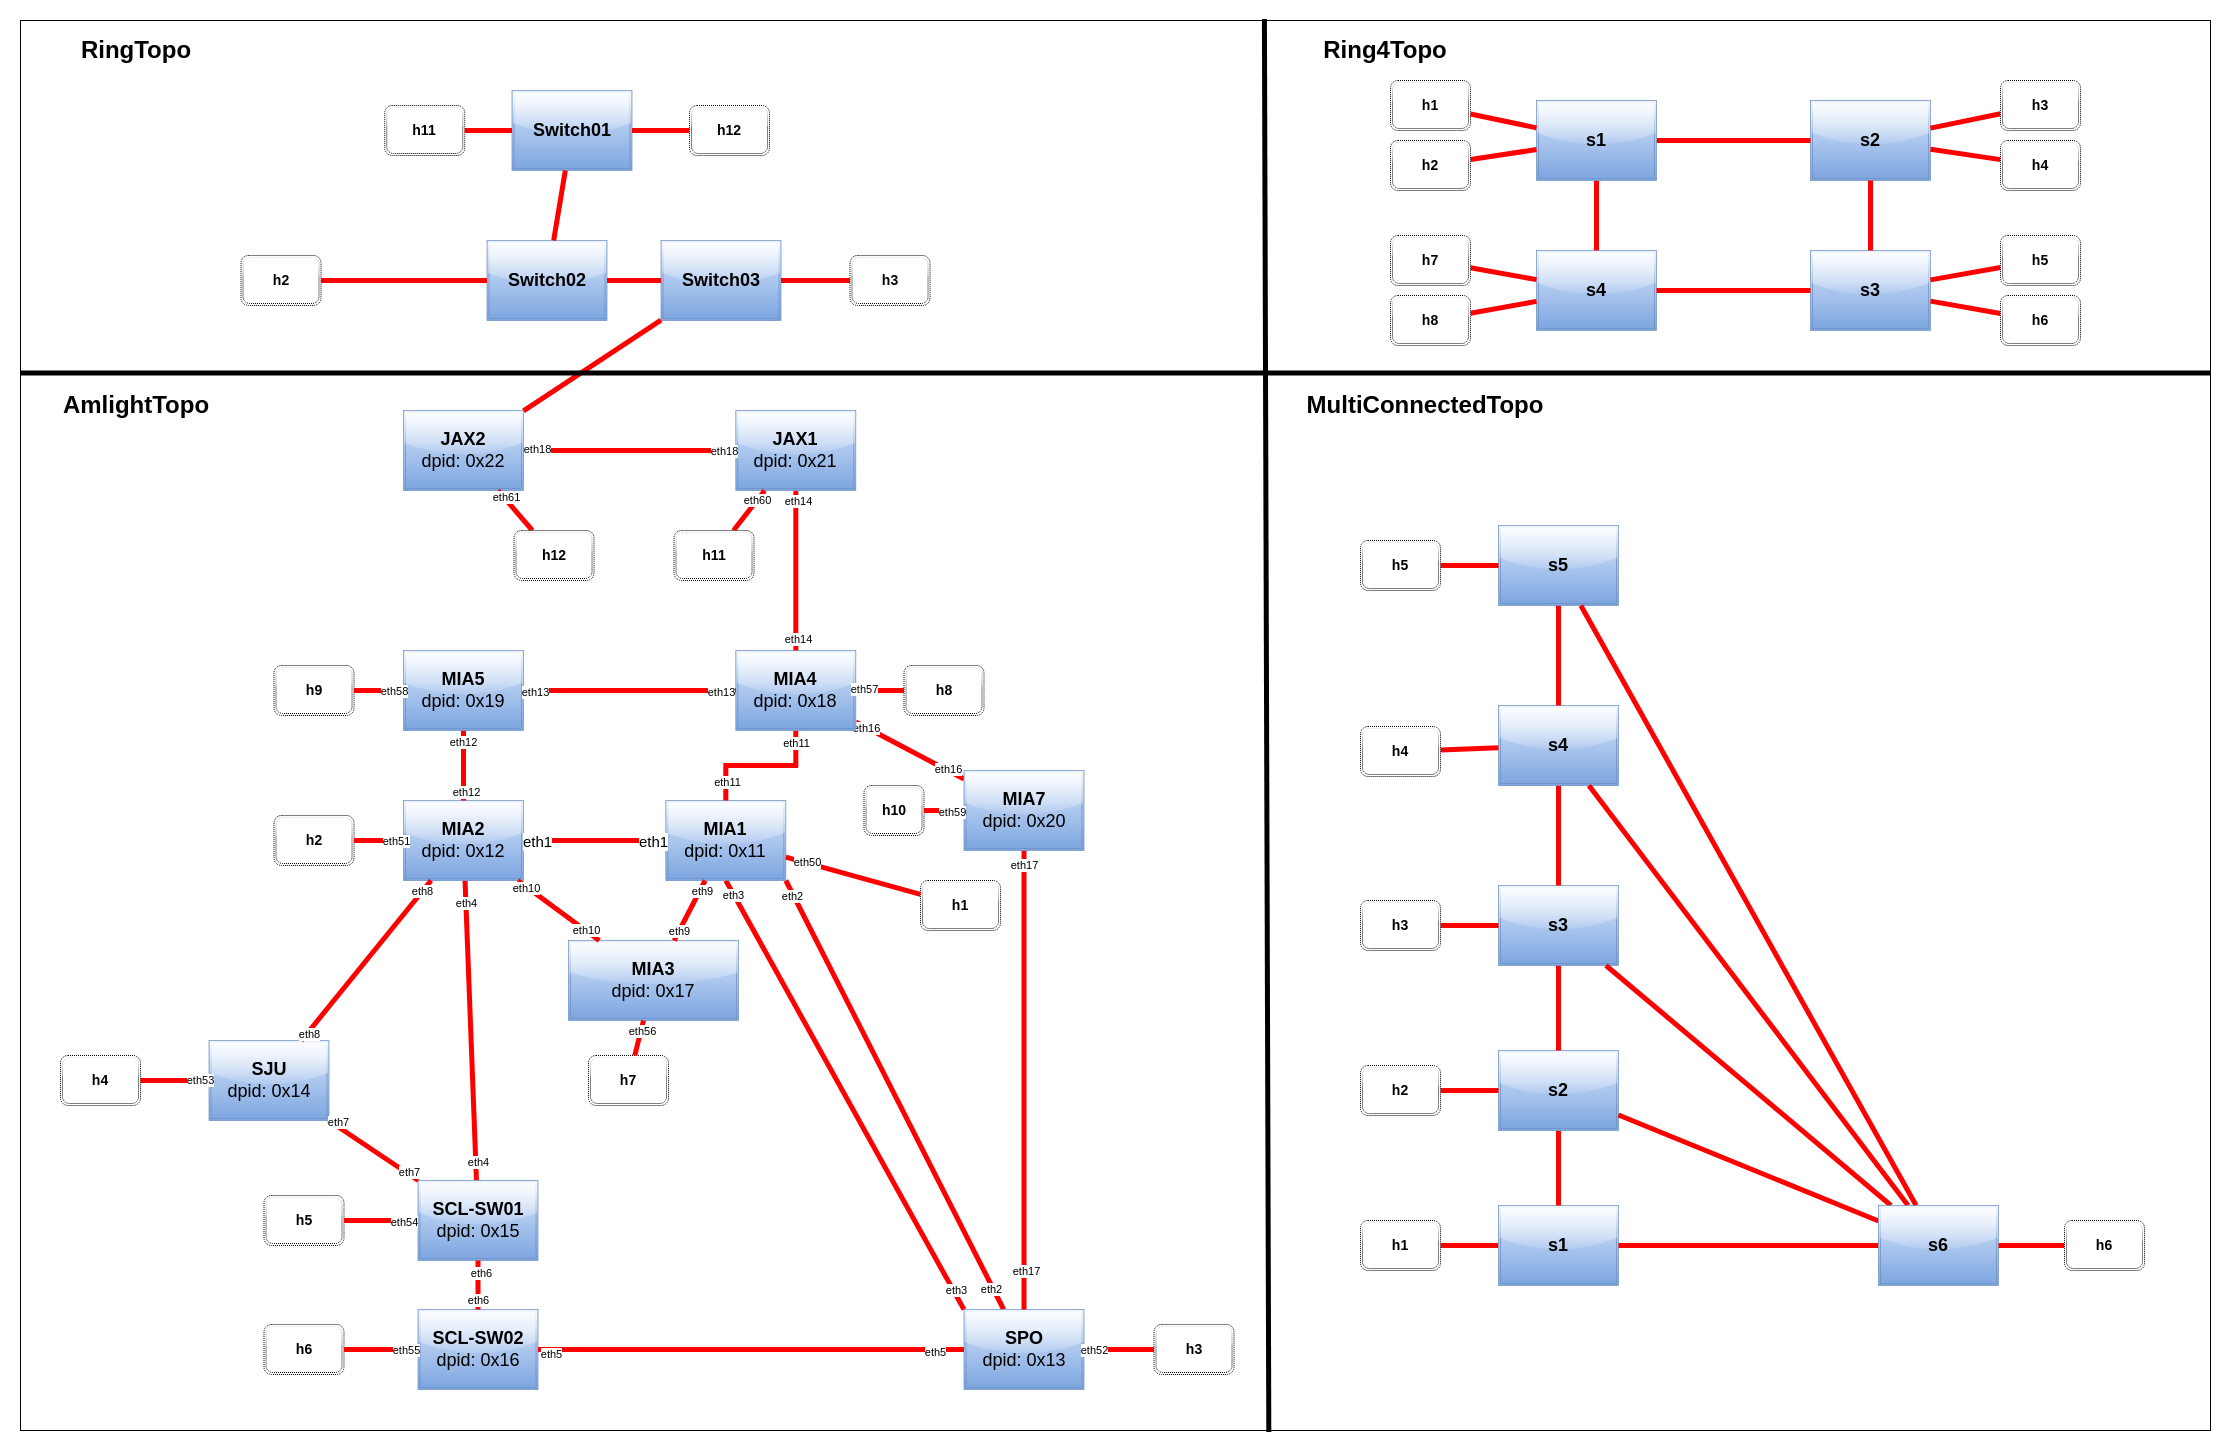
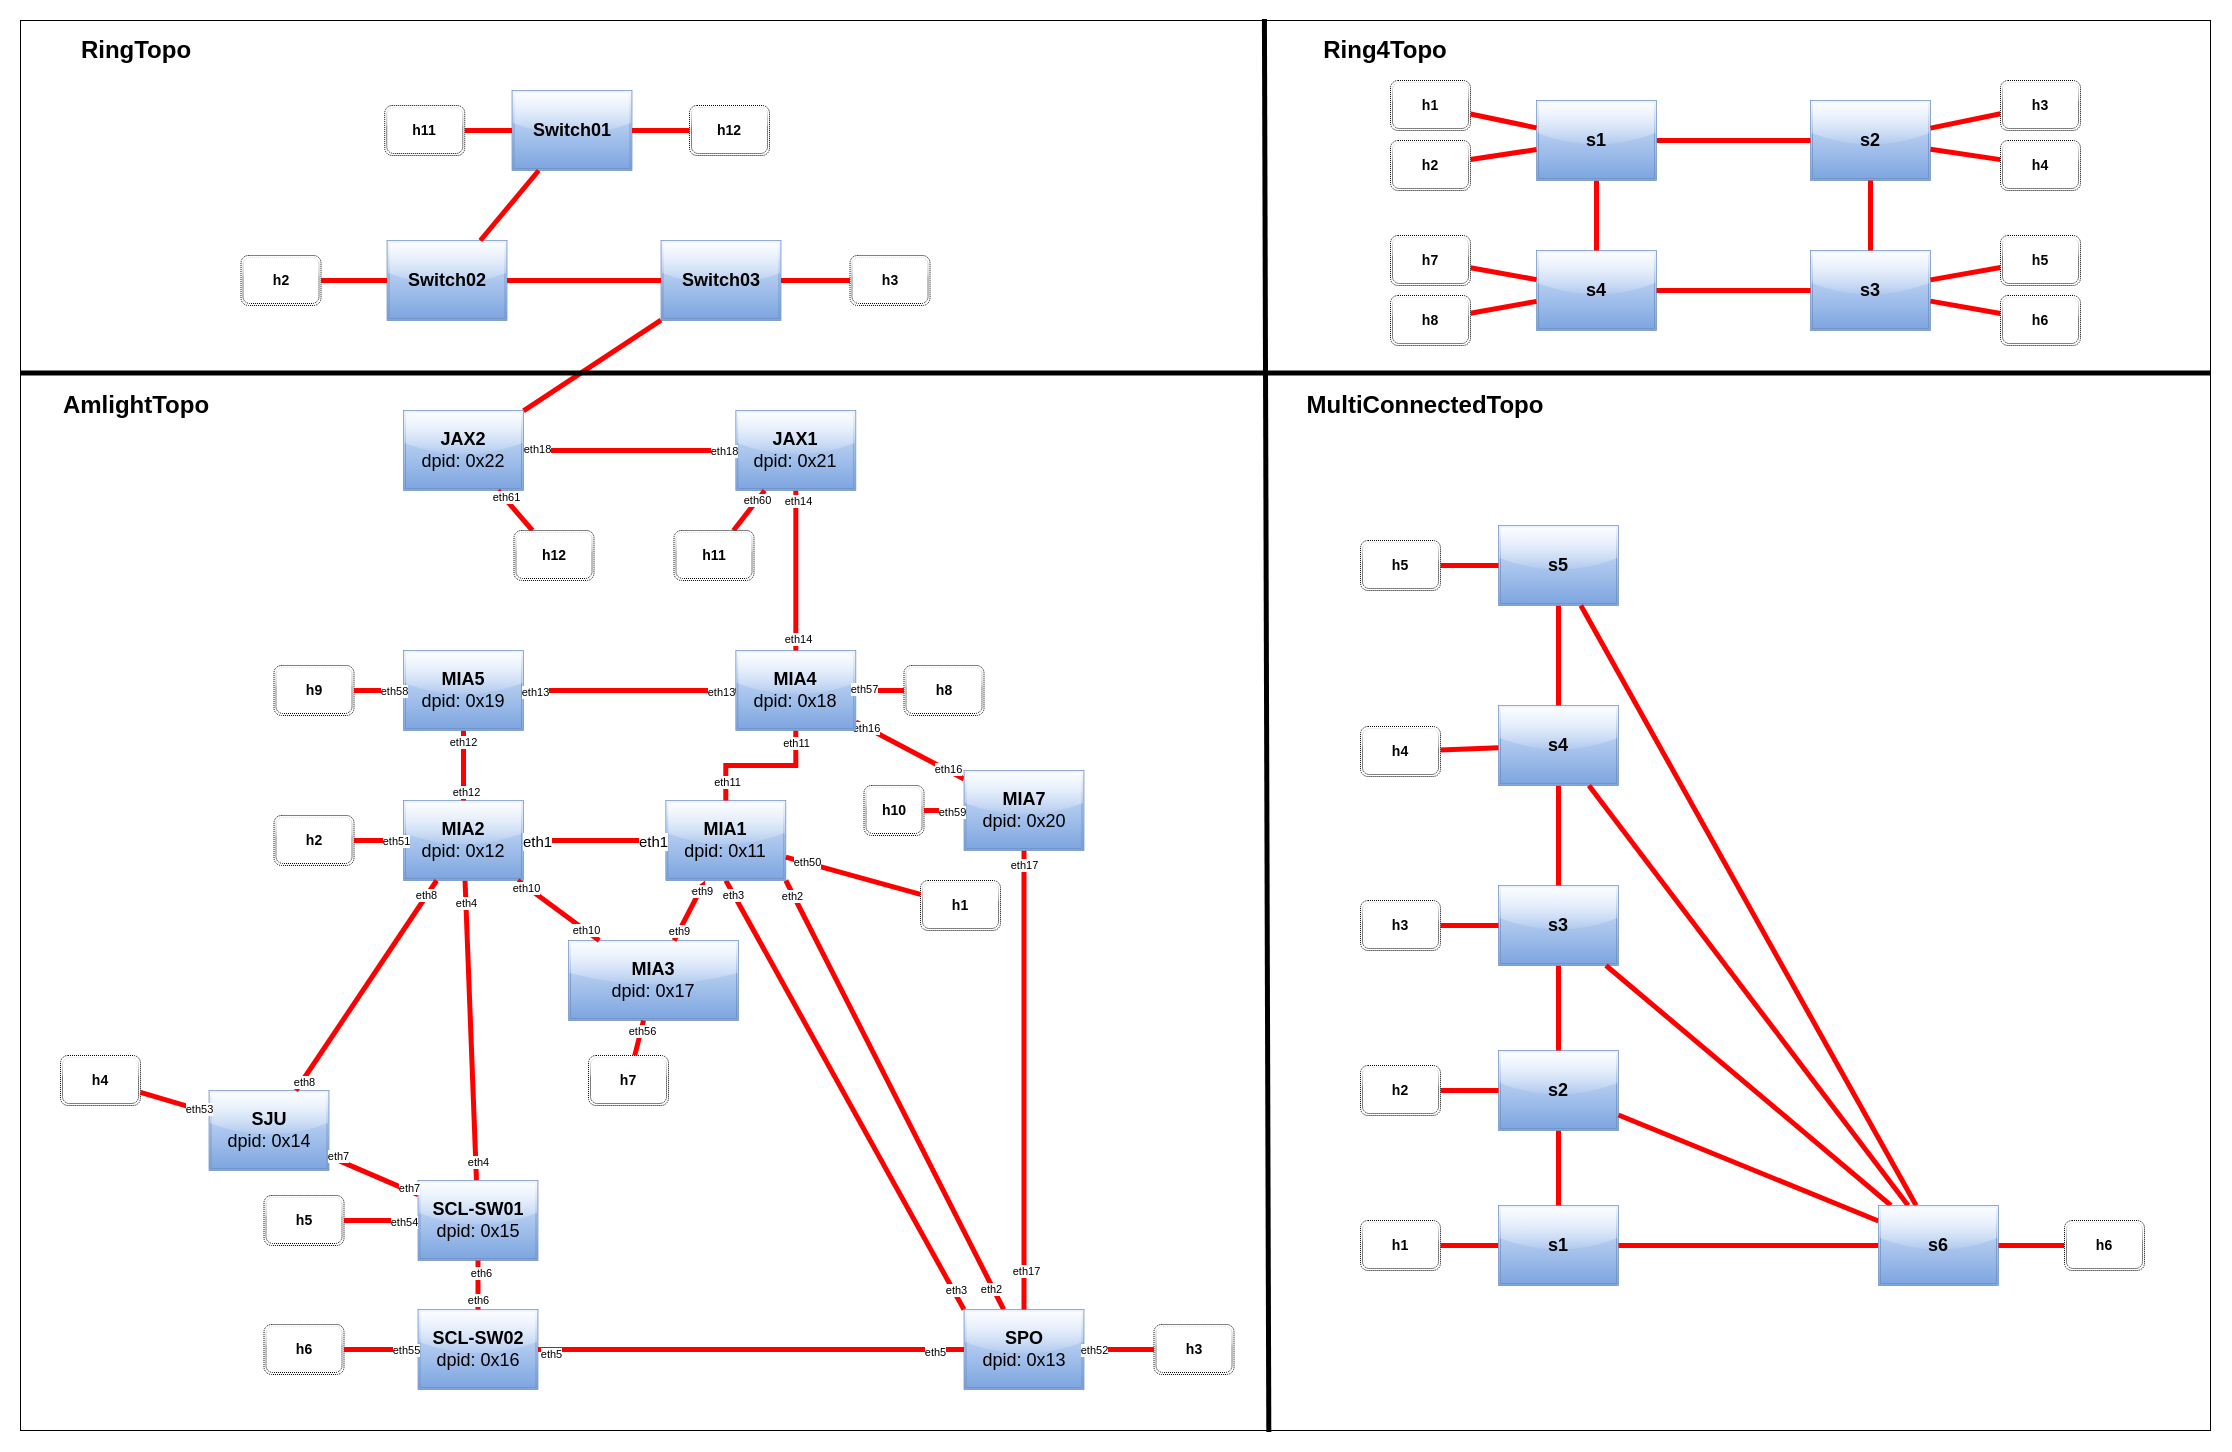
- <mxCell id="3" value="&lt;b&gt;&lt;font style=&quot;font-size: 18px&quot;&gt;Switch02&lt;/font&gt;&lt;/b&gt;" style="shape=ext;double=1;whiteSpace=wrap;html=1;aspect=fixed;rounded=0;shadow=0;glass=1;comic=0;fontSize=12;strokeWidth=0.7;fillColor=#dae8fc;labelBackgroundColor=none;spacingTop=0.02;spacingLeft=0.02;spacingBottom=0.02;spacingRight=0.02;strokeColor=#6c8ebf;gradientColor=#7ea6e0;" vertex="1" parent="1"><mxGeometry x="486.5" y="240" width="120" height="80" as="geometry" /></mxCell>
+ <mxCell id="3" value="&lt;b&gt;&lt;font style=&quot;font-size: 18px&quot;&gt;Switch02&lt;/font&gt;&lt;/b&gt;" style="shape=ext;double=1;whiteSpace=wrap;html=1;aspect=fixed;rounded=0;shadow=0;glass=1;comic=0;fontSize=12;strokeWidth=0.7;fillColor=#dae8fc;labelBackgroundColor=none;spacingTop=0.02;spacingLeft=0.02;spacingBottom=0.02;spacingRight=0.02;strokeColor=#6c8ebf;gradientColor=#7ea6e0;" vertex="1" parent="1"><mxGeometry x="386.5" y="240" width="120" height="80" as="geometry" /></mxCell>
- <mxCell id="59" style="edgeStyle=none;rounded=0;orthogonalLoop=1;jettySize=auto;html=1;endArrow=none;endFill=0;strokeColor=#FF0000;strokeWidth=5;" edge="1" parent="1" source="55" target="27"><mxGeometry relative="1" as="geometry"><mxPoint x="597.857" y="840" as="sourcePoint" /><mxPoint x="533.143" y="900" as="targetPoint" /></mxGeometry></mxCell>
+ <mxCell id="59" style="edgeStyle=none;rounded=0;orthogonalLoop=1;jettySize=auto;html=1;endArrow=open;endFill=0;strokeColor=#FF0000;strokeWidth=5;" edge="1" parent="1" source="55" target="27"><mxGeometry relative="1" as="geometry"><mxPoint x="597.857" y="840" as="sourcePoint" /><mxPoint x="533.143" y="900" as="targetPoint" /></mxGeometry></mxCell>
- <mxCell id="48" value="&lt;span style=&quot;font-size: 18px&quot;&gt;&lt;b&gt;SJU&lt;br&gt;&lt;/b&gt;&lt;/span&gt;&lt;span style=&quot;font-size: 18px&quot;&gt;dpid: 0x14&lt;/span&gt;&lt;span style=&quot;font-size: 18px&quot;&gt;&lt;b&gt;&lt;br&gt;&lt;/b&gt;&lt;/span&gt;" style="shape=ext;double=1;whiteSpace=wrap;html=1;aspect=fixed;rounded=0;shadow=0;glass=1;comic=0;fontSize=12;strokeWidth=0.7;fillColor=#dae8fc;labelBackgroundColor=none;spacingTop=0.02;spacingLeft=0.02;spacingBottom=0.02;spacingRight=0.02;strokeColor=#6c8ebf;gradientColor=#7ea6e0;" vertex="1" parent="1"><mxGeometry x="208.5" y="1040" width="120" height="80" as="geometry" /></mxCell>
+ <mxCell id="48" value="&lt;span style=&quot;font-size: 18px&quot;&gt;&lt;b&gt;SJU&lt;br&gt;&lt;/b&gt;&lt;/span&gt;&lt;span style=&quot;font-size: 18px&quot;&gt;dpid: 0x14&lt;/span&gt;&lt;span style=&quot;font-size: 18px&quot;&gt;&lt;b&gt;&lt;br&gt;&lt;/b&gt;&lt;/span&gt;" style="shape=ext;double=1;whiteSpace=wrap;html=1;aspect=fixed;rounded=0;shadow=0;glass=1;comic=0;fontSize=12;strokeWidth=0.7;fillColor=#dae8fc;labelBackgroundColor=none;spacingTop=0.02;spacingLeft=0.02;spacingBottom=0.02;spacingRight=0.02;strokeColor=#6c8ebf;gradientColor=#7ea6e0;" vertex="1" parent="1"><mxGeometry x="208.5" y="1090" width="120" height="80" as="geometry" /></mxCell>
